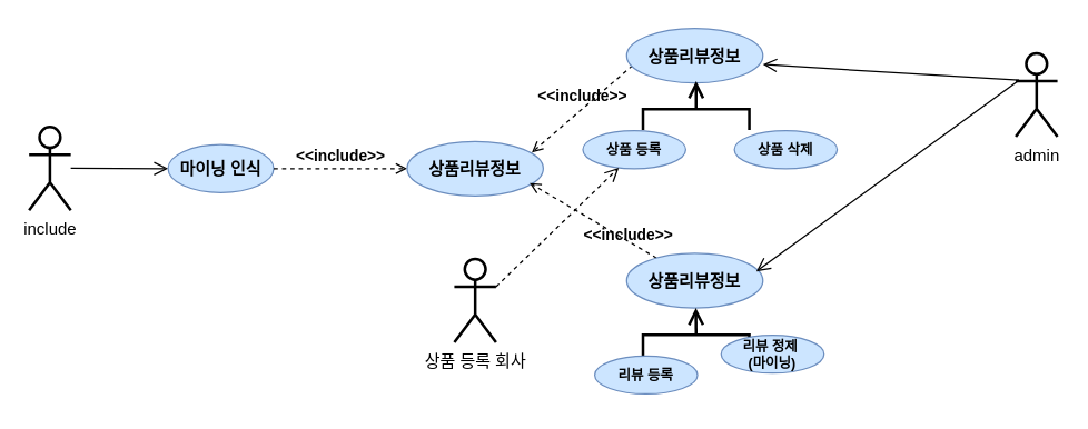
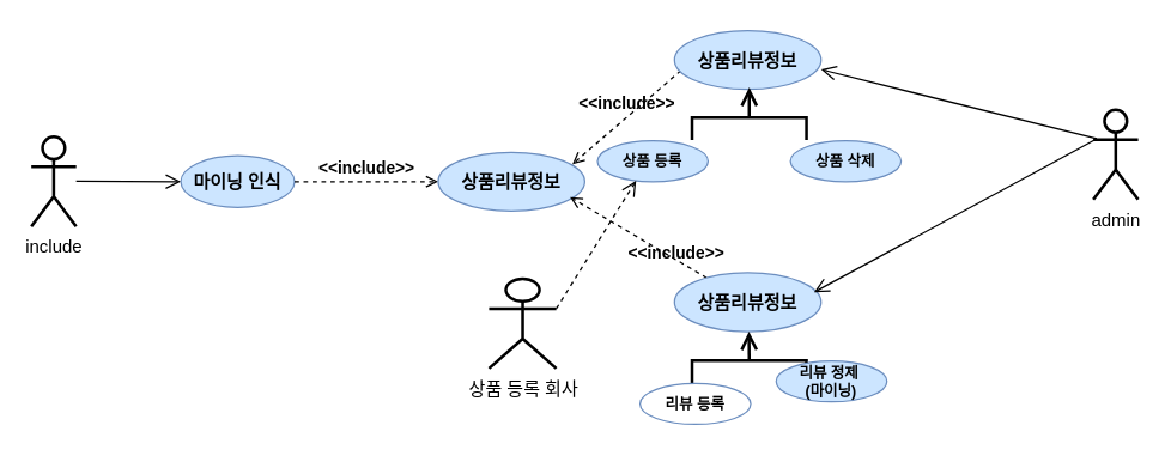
- <mxCell id="11" value="admin" style="shape=umlActor;verticalLabelPosition=bottom;verticalAlign=top;html=1;fillColor=none;strokeWidth=2;" vertex="1" parent="1"><mxGeometry x="730" y="38" width="30" height="60" as="geometry" /></mxCell>
+ <mxCell id="11" value="admin" style="shape=umlActor;verticalLabelPosition=bottom;verticalAlign=top;html=1;fillColor=none;strokeWidth=2;" vertex="1" parent="1"><mxGeometry x="730" y="73" width="30" height="60" as="geometry" /></mxCell>
- <mxCell id="18" value="상품 등록" style="ellipse;strokeColor=#6c8ebf;fillColor=#CCE5FF;fontSize=10;fontStyle=1" vertex="1" parent="1"><mxGeometry x="418.5" y="93.75" width="74" height="27.25" as="geometry" /></mxCell>
+ <mxCell id="18" value="상품 등록" style="ellipse;strokeColor=#6c8ebf;fillColor=#CCE5FF;fontSize=10;fontStyle=1" vertex="1" parent="1"><mxGeometry x="398.5" y="93.75" width="74" height="27.25" as="geometry" /></mxCell>
- <mxCell id="22" value="상품 등록 회사" style="shape=umlActor;verticalLabelPosition=bottom;verticalAlign=top;html=1;fillColor=none;strokeWidth=2;" vertex="1" parent="1"><mxGeometry x="326" y="186" width="30" height="60" as="geometry" /></mxCell>
+ <mxCell id="22" value="상품 등록 회사" style="shape=umlActor;verticalLabelPosition=bottom;verticalAlign=top;html=1;fillColor=none;strokeWidth=2;" vertex="1" parent="1"><mxGeometry x="326" y="186" width="45" height="60" as="geometry" /></mxCell>
- <mxCell id="20" value="리뷰 등록" style="ellipse;strokeColor=#6c8ebf;fillColor=#CCE5FF;fontSize=10;fontStyle=1" vertex="1" parent="1"><mxGeometry x="427" y="256" width="74" height="27.25" as="geometry" /></mxCell>
+ <mxCell id="20" value="리뷰 등록" style="ellipse;strokeColor=#6c8ebf;fillColor=#ffffff;fontSize=10;fontStyle=1;" vertex="1" parent="1"><mxGeometry x="427" y="256" width="74" height="27.25" as="geometry" /></mxCell>
